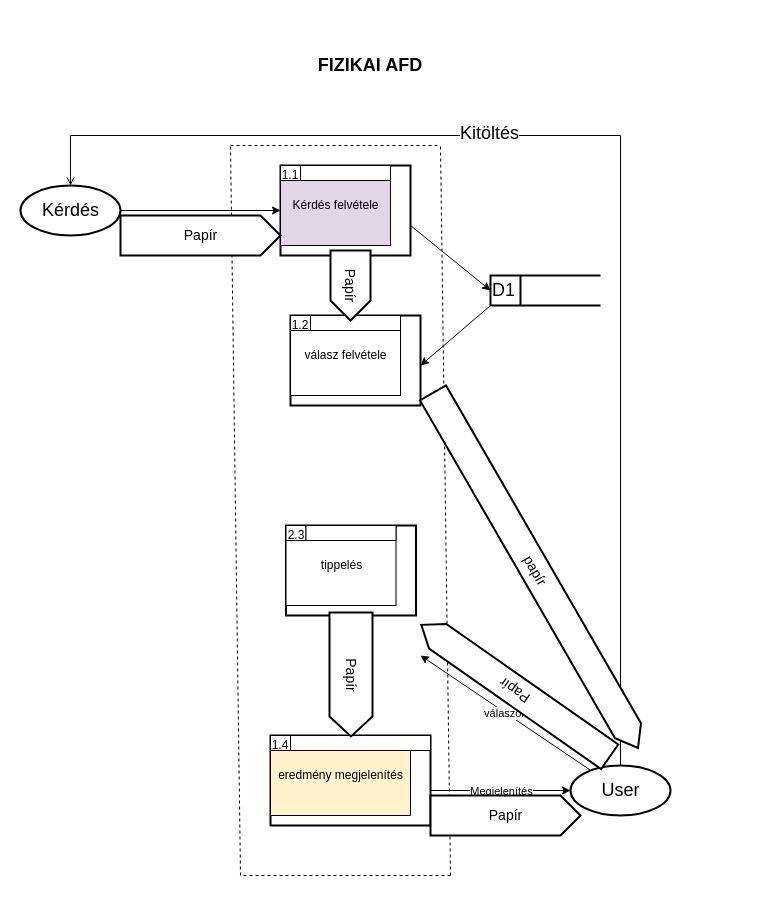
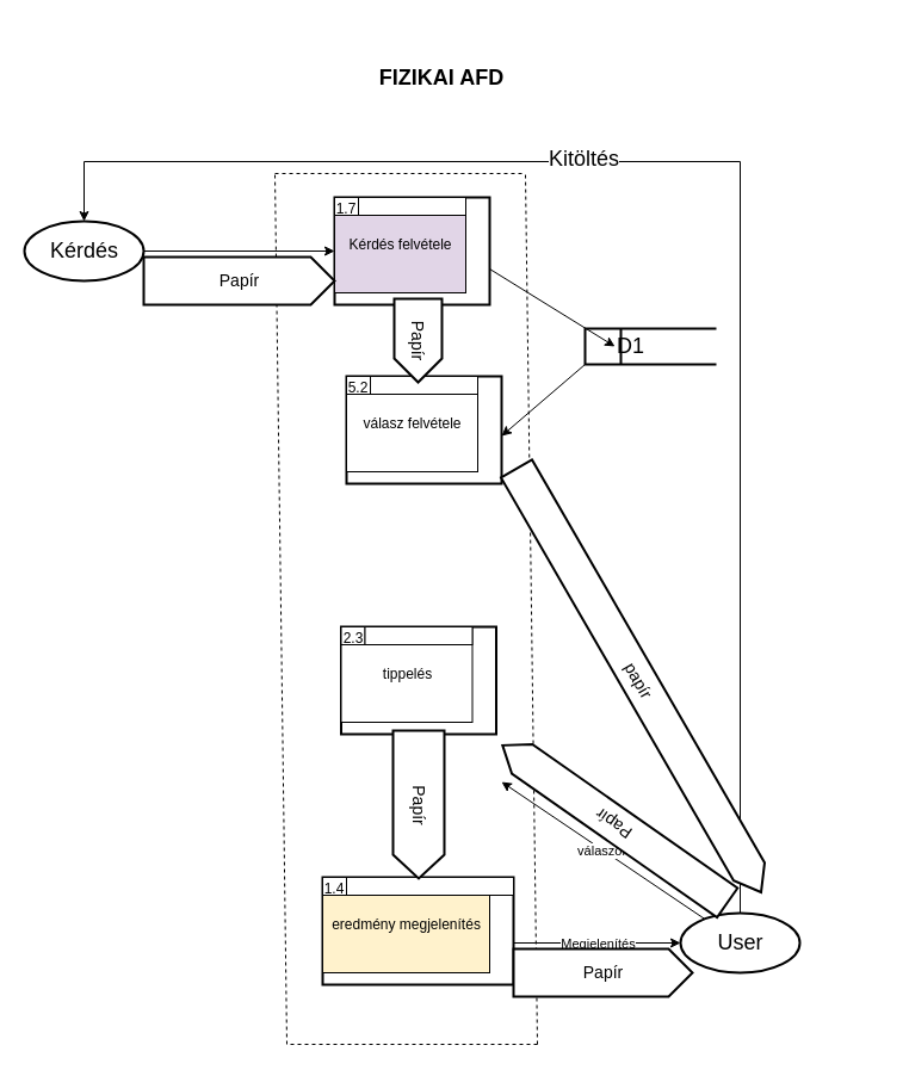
- <mxCell id="14" value="1.1" style="text;html=1;strokeColor=none;fillColor=none;align=center;verticalAlign=middle;whiteSpace=wrap;rounded=0;" vertex="1" parent="9"><mxGeometry x="-10" width="40" height="20.0" as="geometry" /></mxCell>
+ <mxCell id="14" value="1.7" style="text;html=1;strokeColor=none;fillColor=none;align=center;verticalAlign=middle;whiteSpace=wrap;rounded=0;" vertex="1" parent="9"><mxGeometry x="-10" width="40" height="20.0" as="geometry" /></mxCell>
- <mxCell id="33" style="edgeStyle=orthogonalEdgeStyle;rounded=0;orthogonalLoop=1;jettySize=auto;html=1;exitX=0.5;exitY=0;exitDx=0;exitDy=0;fontSize=18;entryX=0.5;entryY=0;entryDx=0;entryDy=0;endArrow=open;" edge="1" parent="1" source="35" target="6"><mxGeometry relative="1" as="geometry"><mxPoint x="510" y="125" as="targetPoint" /><Array as="points"><mxPoint x="620" y="135" /><mxPoint x="70" y="135" /></Array></mxGeometry></mxCell>
+ <mxCell id="33" style="edgeStyle=orthogonalEdgeStyle;rounded=0;orthogonalLoop=1;jettySize=auto;html=1;exitX=0.5;exitY=0;exitDx=0;exitDy=0;fontSize=18;entryX=0.5;entryY=0;entryDx=0;entryDy=0;" edge="1" parent="1" source="35" target="6"><mxGeometry relative="1" as="geometry"><mxPoint x="510" y="125" as="targetPoint" /><Array as="points"><mxPoint x="620" y="135" /><mxPoint x="70" y="135" /></Array></mxGeometry></mxCell>
- <mxCell id="4" value="D1" style="text;html=1;strokeColor=none;fillColor=none;align=left;verticalAlign=middle;whiteSpace=wrap;rounded=0;fontSize=18;" vertex="1" parent="2"><mxGeometry y="5" width="30" height="20" as="geometry" /></mxCell>
+ <mxCell id="4" value="D1" style="text;html=1;strokeColor=none;fillColor=none;align=left;verticalAlign=middle;whiteSpace=wrap;rounded=0;fontSize=18;" vertex="1" parent="2"><mxGeometry x="25" y="5" width="30" height="20" as="geometry" /></mxCell>
- <mxCell id="20" value="1.2" style="text;html=1;strokeColor=none;fillColor=none;align=center;verticalAlign=middle;whiteSpace=wrap;rounded=0;" vertex="1" parent="15"><mxGeometry x="-10" width="40" height="20.0" as="geometry" /></mxCell>
+ <mxCell id="20" value="5.2" style="text;html=1;strokeColor=none;fillColor=none;align=center;verticalAlign=middle;whiteSpace=wrap;rounded=0;" vertex="1" parent="15"><mxGeometry x="-10" width="40" height="20.0" as="geometry" /></mxCell>
